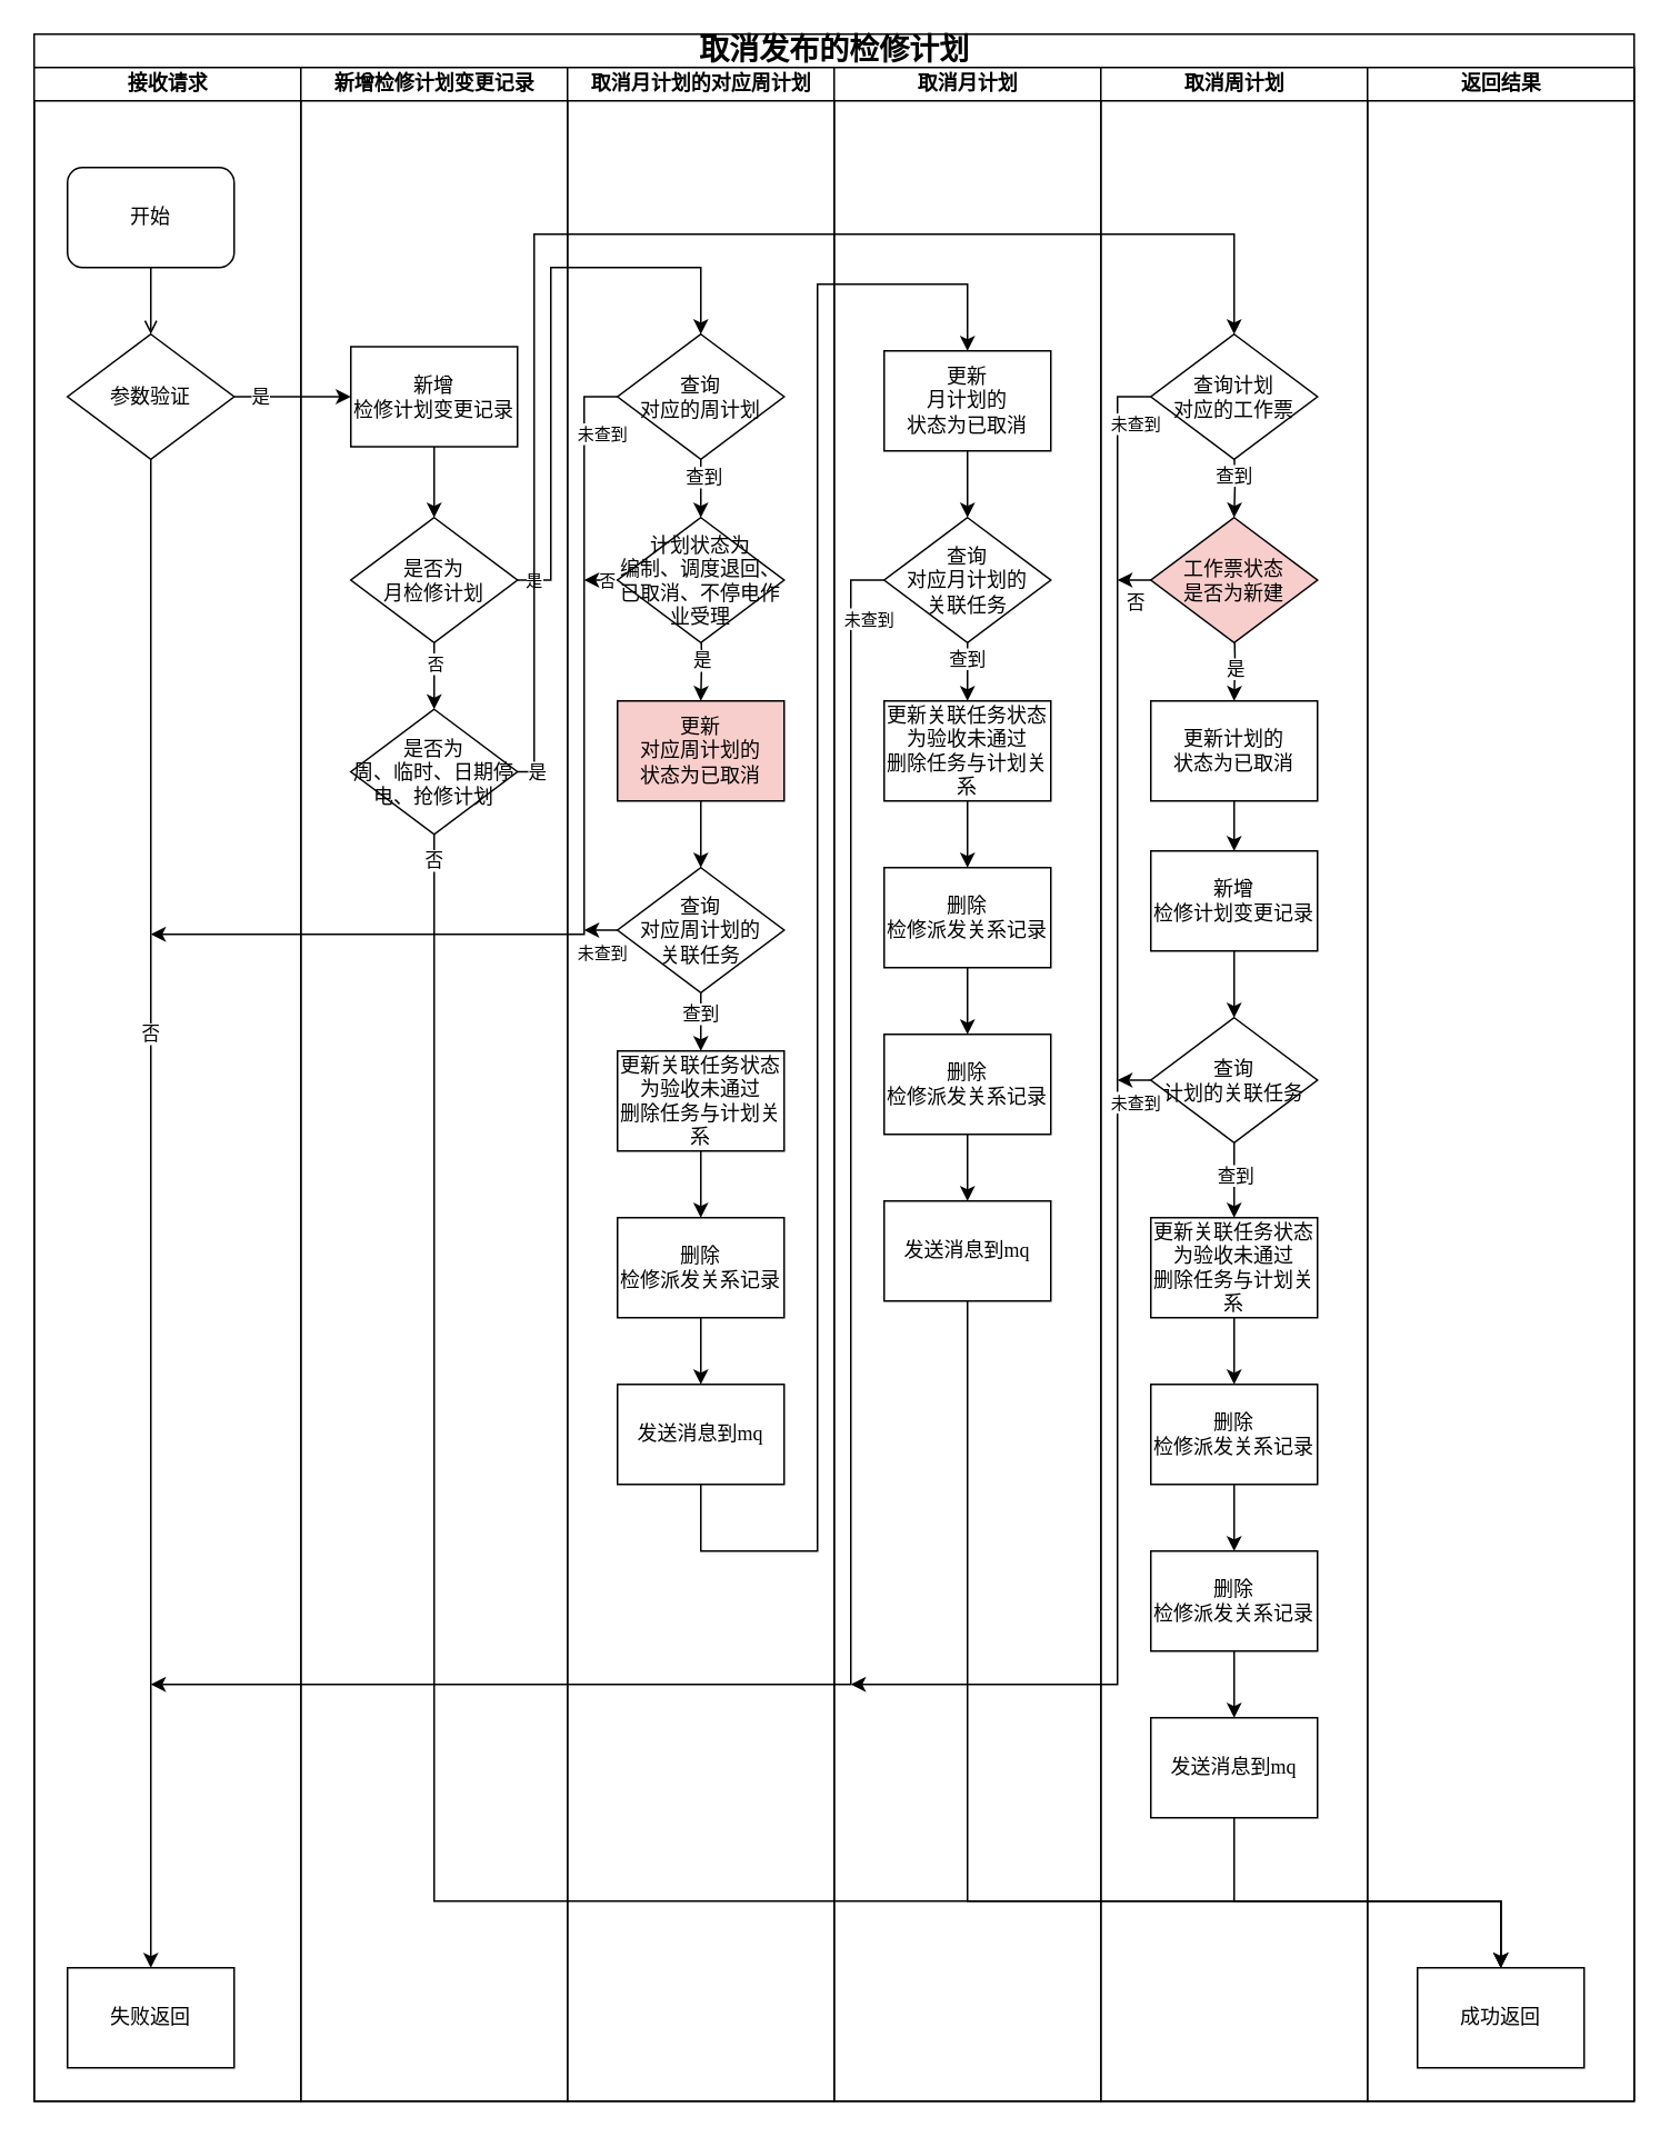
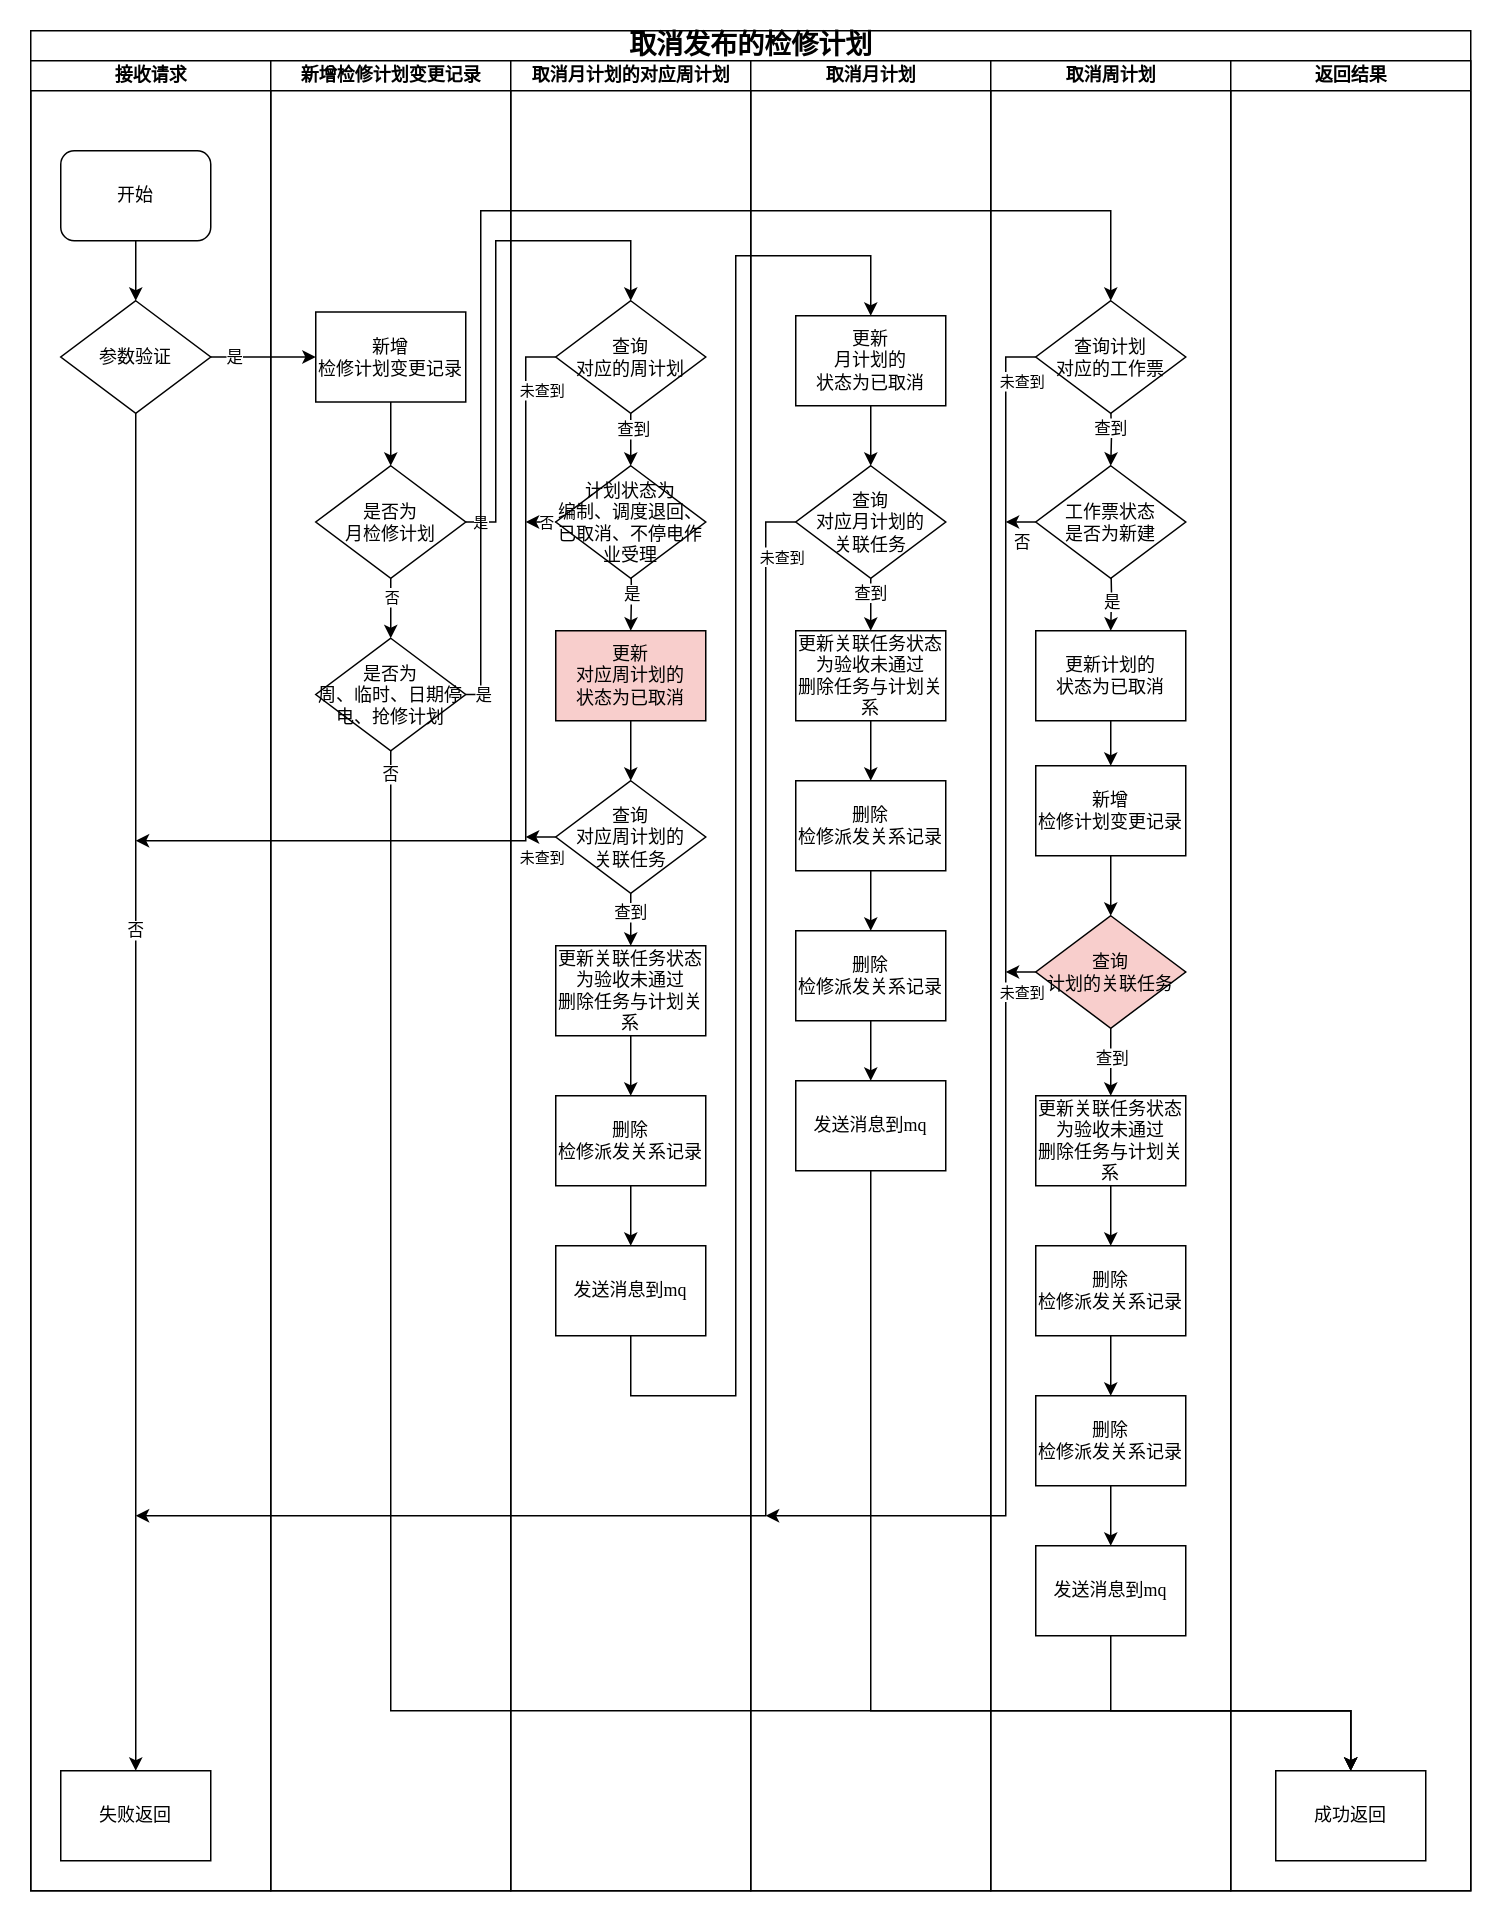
- <mxCell id="4" style="edgeStyle=orthogonalEdgeStyle;rounded=0;orthogonalLoop=1;jettySize=auto;html=1;exitX=0.5;exitY=1;exitDx=0;exitDy=0;entryX=0.5;entryY=0;entryDx=0;entryDy=0;endArrow=open;" edge="1" parent="3" source="5" target="6"><mxGeometry relative="1" as="geometry" /></mxCell>
+ <mxCell id="4" style="edgeStyle=orthogonalEdgeStyle;rounded=0;orthogonalLoop=1;jettySize=auto;html=1;exitX=0.5;exitY=1;exitDx=0;exitDy=0;entryX=0.5;entryY=0;entryDx=0;entryDy=0;" edge="1" parent="3" source="5" target="6"><mxGeometry relative="1" as="geometry" /></mxCell>
- <mxCell id="68" value="&lt;span style=&quot;font-size: 12px;&quot;&gt;工作票状态&lt;/span&gt;&lt;div&gt;&lt;span style=&quot;font-size: 12px;&quot;&gt;是否为新建&lt;/span&gt;&lt;/div&gt;" style="rhombus;whiteSpace=wrap;html=1;rounded=0;shadow=0;labelBackgroundColor=none;strokeWidth=1;fontFamily=Verdana;fontSize=8;align=center;fillColor=#f8cecc;" vertex="1" parent="55"><mxGeometry x="30" y="270" width="100" height="75" as="geometry" /></mxCell>
+ <mxCell id="68" value="&lt;span style=&quot;font-size: 12px;&quot;&gt;工作票状态&lt;/span&gt;&lt;div&gt;&lt;span style=&quot;font-size: 12px;&quot;&gt;是否为新建&lt;/span&gt;&lt;/div&gt;" style="rhombus;whiteSpace=wrap;html=1;rounded=0;shadow=0;labelBackgroundColor=none;strokeWidth=1;fontFamily=Verdana;fontSize=8;align=center;" vertex="1" parent="55"><mxGeometry x="30" y="270" width="100" height="75" as="geometry" /></mxCell>
- <mxCell id="73" value="&lt;span style=&quot;font-size: 12px;&quot;&gt;查询&lt;/span&gt;&lt;div&gt;&lt;span style=&quot;font-size: 12px;&quot;&gt;计划的&lt;/span&gt;&lt;span style=&quot;font-size: 12px; background-color: transparent; color: light-dark(rgb(0, 0, 0), rgb(255, 255, 255));&quot;&gt;关联任务&lt;/span&gt;&lt;/div&gt;" style="rhombus;whiteSpace=wrap;html=1;rounded=0;shadow=0;labelBackgroundColor=none;strokeWidth=1;fontFamily=Verdana;fontSize=8;align=center;" vertex="1" parent="55"><mxGeometry x="30" y="570" width="100" height="75" as="geometry" /></mxCell>
+ <mxCell id="73" value="&lt;span style=&quot;font-size: 12px;&quot;&gt;查询&lt;/span&gt;&lt;div&gt;&lt;span style=&quot;font-size: 12px;&quot;&gt;计划的&lt;/span&gt;&lt;span style=&quot;font-size: 12px; background-color: transparent; color: light-dark(rgb(0, 0, 0), rgb(255, 255, 255));&quot;&gt;关联任务&lt;/span&gt;&lt;/div&gt;" style="rhombus;whiteSpace=wrap;html=1;rounded=0;shadow=0;labelBackgroundColor=none;strokeWidth=1;fontFamily=Verdana;fontSize=8;align=center;fillColor=#f8cecc;" vertex="1" parent="55"><mxGeometry x="30" y="570" width="100" height="75" as="geometry" /></mxCell>
